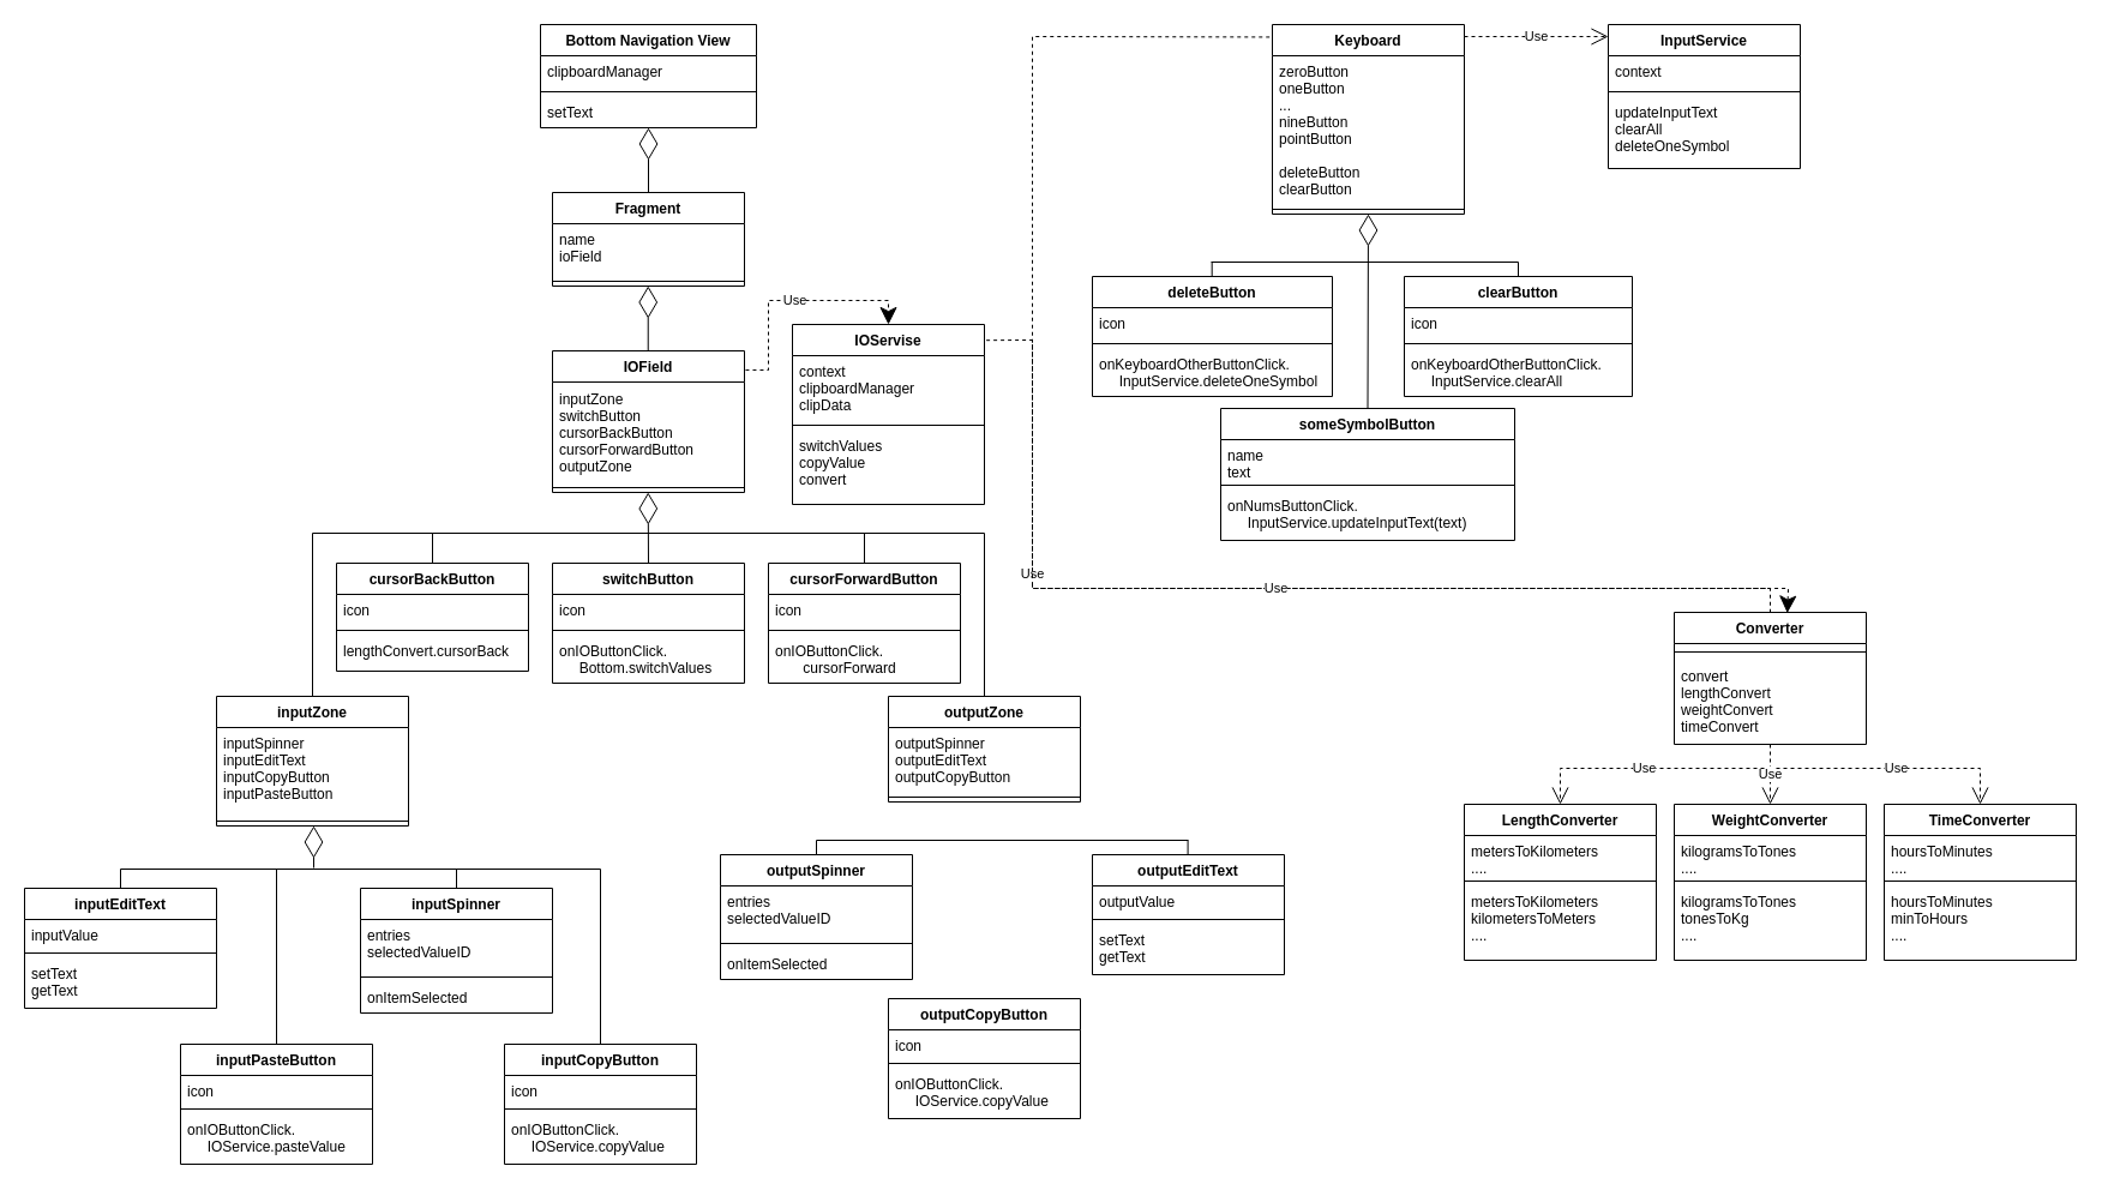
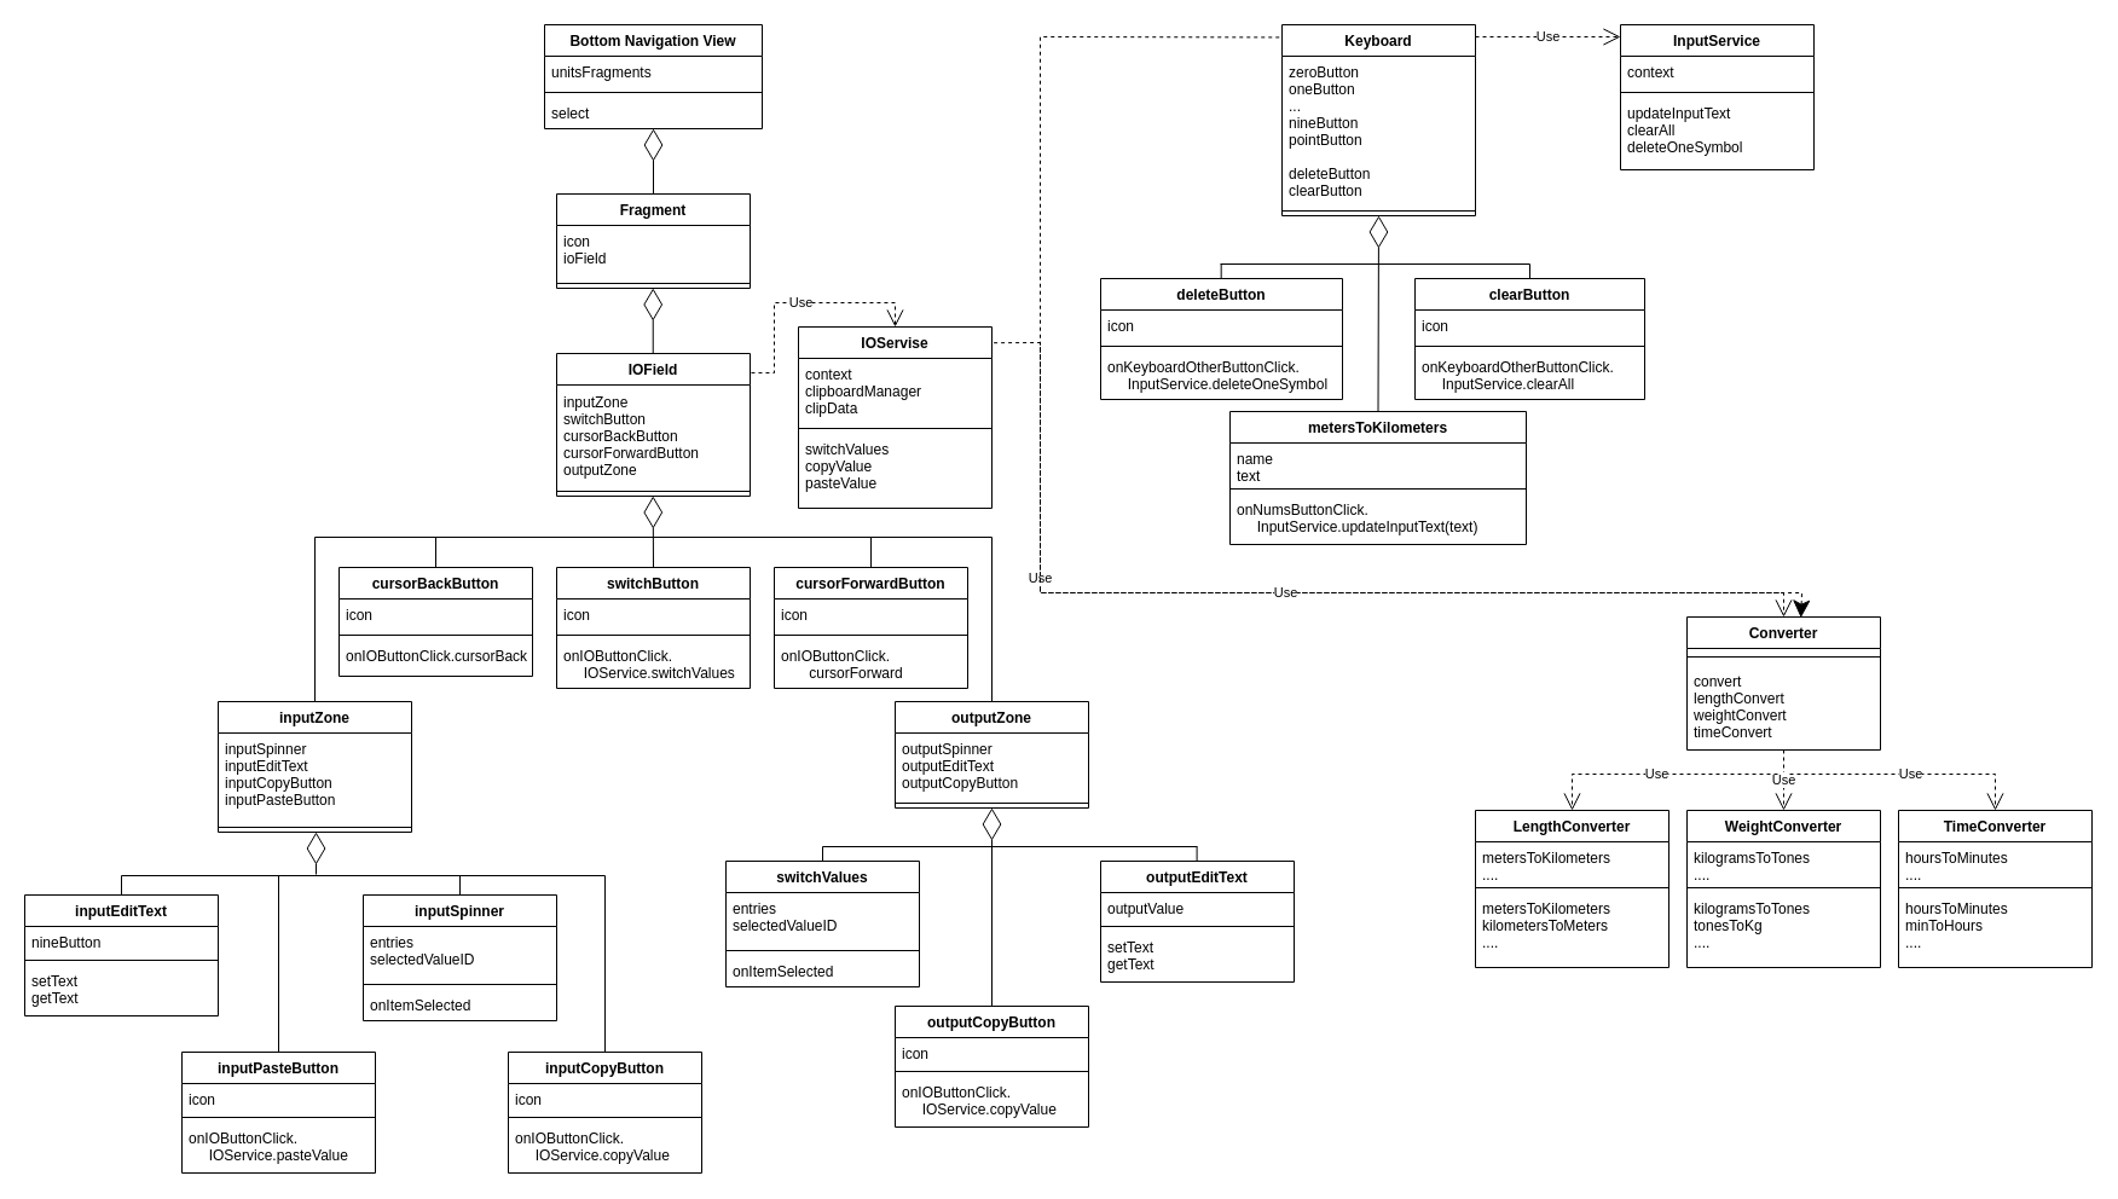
- <mxCell id="3" value="clipboardManager" style="text;strokeColor=none;fillColor=none;align=left;verticalAlign=top;spacingLeft=4;spacingRight=4;overflow=hidden;rotatable=0;points=[[0,0.5],[1,0.5]];portConstraint=eastwest;" vertex="1" parent="2"><mxGeometry y="26" width="180" height="26" as="geometry" /></mxCell>
+ <mxCell id="3" value="unitsFragments" style="text;strokeColor=none;fillColor=none;align=left;verticalAlign=top;spacingLeft=4;spacingRight=4;overflow=hidden;rotatable=0;points=[[0,0.5],[1,0.5]];portConstraint=eastwest;" vertex="1" parent="2"><mxGeometry y="26" width="180" height="26" as="geometry" /></mxCell>
- <mxCell id="5" value="setText" style="text;strokeColor=none;fillColor=none;align=left;verticalAlign=top;spacingLeft=4;spacingRight=4;overflow=hidden;rotatable=0;points=[[0,0.5],[1,0.5]];portConstraint=eastwest;" vertex="1" parent="2"><mxGeometry y="60" width="180" height="26" as="geometry" /></mxCell>
+ <mxCell id="5" value="select" style="text;strokeColor=none;fillColor=none;align=left;verticalAlign=top;spacingLeft=4;spacingRight=4;overflow=hidden;rotatable=0;points=[[0,0.5],[1,0.5]];portConstraint=eastwest;" vertex="1" parent="2"><mxGeometry y="60" width="180" height="26" as="geometry" /></mxCell>
- <mxCell id="63" value="name&#10;ioField" style="text;strokeColor=none;fillColor=none;align=left;verticalAlign=top;spacingLeft=4;spacingRight=4;overflow=hidden;rotatable=0;points=[[0,0.5],[1,0.5]];portConstraint=eastwest;" vertex="1" parent="62"><mxGeometry y="26" width="160" height="44" as="geometry" /></mxCell>
+ <mxCell id="63" value="icon&#10;ioField" style="text;strokeColor=none;fillColor=none;align=left;verticalAlign=top;spacingLeft=4;spacingRight=4;overflow=hidden;rotatable=0;points=[[0,0.5],[1,0.5]];portConstraint=eastwest;" vertex="1" parent="62"><mxGeometry y="26" width="160" height="44" as="geometry" /></mxCell>
- <mxCell id="118" value="Use" style="endArrow=classic;endSize=12;dashed=1;html=1;rounded=0;exitX=1.006;exitY=0.135;exitDx=0;exitDy=0;exitPerimeter=0;entryX=0.5;entryY=0;entryDx=0;entryDy=0;" edge="1" parent="1" source="6" target="70"><mxGeometry width="160" relative="1" as="geometry"><mxPoint x="250" y="310" as="sourcePoint" /><mxPoint x="410" y="310" as="targetPoint" /><Array as="points"><mxPoint x="640" y="308" /><mxPoint x="640" y="250" /><mxPoint x="740" y="250" /></Array></mxGeometry></mxCell>
+ <mxCell id="118" value="Use" style="endArrow=open;endSize=12;dashed=1;html=1;rounded=0;exitX=1.006;exitY=0.135;exitDx=0;exitDy=0;exitPerimeter=0;entryX=0.5;entryY=0;entryDx=0;entryDy=0;" edge="1" parent="1" source="6" target="70"><mxGeometry width="160" relative="1" as="geometry"><mxPoint x="250" y="310" as="sourcePoint" /><mxPoint x="410" y="310" as="targetPoint" /><Array as="points"><mxPoint x="640" y="308" /><mxPoint x="640" y="250" /><mxPoint x="740" y="250" /></Array></mxGeometry></mxCell>
- <mxCell id="54" value="someSymbolButton" style="swimlane;fontStyle=1;align=center;verticalAlign=top;childLayout=stackLayout;horizontal=1;startSize=26;horizontalStack=0;resizeParent=1;resizeParentMax=0;resizeLast=0;collapsible=1;marginBottom=0;" vertex="1" parent="1"><mxGeometry x="1017" y="340" width="245" height="110" as="geometry" /></mxCell>
+ <mxCell id="54" value="metersToKilometers" style="swimlane;fontStyle=1;align=center;verticalAlign=top;childLayout=stackLayout;horizontal=1;startSize=26;horizontalStack=0;resizeParent=1;resizeParentMax=0;resizeLast=0;collapsible=1;marginBottom=0;" vertex="1" parent="1"><mxGeometry x="1017" y="340" width="245" height="110" as="geometry" /></mxCell>
- <mxCell id="73" value="switchValues&#10;copyValue&#10;convert" style="text;strokeColor=none;fillColor=none;align=left;verticalAlign=top;spacingLeft=4;spacingRight=4;overflow=hidden;rotatable=0;points=[[0,0.5],[1,0.5]];portConstraint=eastwest;" vertex="1" parent="70"><mxGeometry y="88" width="160" height="62" as="geometry" /></mxCell>
+ <mxCell id="73" value="switchValues&#10;copyValue&#10;pasteValue" style="text;strokeColor=none;fillColor=none;align=left;verticalAlign=top;spacingLeft=4;spacingRight=4;overflow=hidden;rotatable=0;points=[[0,0.5],[1,0.5]];portConstraint=eastwest;" vertex="1" parent="70"><mxGeometry y="88" width="160" height="62" as="geometry" /></mxCell>
- <mxCell id="124" value="Use" style="endArrow=none;endSize=12;dashed=1;html=1;rounded=0;exitX=-0.014;exitY=0.066;exitDx=0;exitDy=0;exitPerimeter=0;entryX=0.5;entryY=0;entryDx=0;entryDy=0;" edge="1" parent="1" source="9" target="74"><mxGeometry width="160" relative="1" as="geometry"><mxPoint x="1040" y="30" as="sourcePoint" /><mxPoint x="1370" y="510" as="targetPoint" /><Array as="points"><mxPoint x="860" y="30" /><mxPoint x="860" y="490" /><mxPoint x="1475" y="490" /></Array></mxGeometry></mxCell>
+ <mxCell id="124" value="Use" style="endArrow=open;endSize=12;dashed=1;html=1;rounded=0;exitX=-0.014;exitY=0.066;exitDx=0;exitDy=0;exitPerimeter=0;entryX=0.5;entryY=0;entryDx=0;entryDy=0;" edge="1" parent="1" source="9" target="74"><mxGeometry width="160" relative="1" as="geometry"><mxPoint x="1040" y="30" as="sourcePoint" /><mxPoint x="1370" y="510" as="targetPoint" /><Array as="points"><mxPoint x="860" y="30" /><mxPoint x="860" y="490" /><mxPoint x="1475" y="490" /></Array></mxGeometry></mxCell>
- <mxCell id="25" value="lengthConvert.cursorBack" style="text;strokeColor=none;fillColor=none;align=left;verticalAlign=top;spacingLeft=4;spacingRight=4;overflow=hidden;rotatable=0;points=[[0,0.5],[1,0.5]];portConstraint=eastwest;" vertex="1" parent="22"><mxGeometry y="60" width="160" height="30" as="geometry" /></mxCell>
+ <mxCell id="25" value="onIOButtonClick.cursorBack" style="text;strokeColor=none;fillColor=none;align=left;verticalAlign=top;spacingLeft=4;spacingRight=4;overflow=hidden;rotatable=0;points=[[0,0.5],[1,0.5]];portConstraint=eastwest;" vertex="1" parent="22"><mxGeometry y="60" width="160" height="30" as="geometry" /></mxCell>
- <mxCell id="21" value="onIOButtonClick.&#10;     Bottom.switchValues" style="text;strokeColor=none;fillColor=none;align=left;verticalAlign=top;spacingLeft=4;spacingRight=4;overflow=hidden;rotatable=0;points=[[0,0.5],[1,0.5]];portConstraint=eastwest;" vertex="1" parent="18"><mxGeometry y="60" width="160" height="40" as="geometry" /></mxCell>
+ <mxCell id="21" value="onIOButtonClick.&#10;     IOService.switchValues" style="text;strokeColor=none;fillColor=none;align=left;verticalAlign=top;spacingLeft=4;spacingRight=4;overflow=hidden;rotatable=0;points=[[0,0.5],[1,0.5]];portConstraint=eastwest;" vertex="1" parent="18"><mxGeometry y="60" width="160" height="40" as="geometry" /></mxCell>
- <mxCell id="30" value="outputSpinner" style="swimlane;fontStyle=1;align=center;verticalAlign=top;childLayout=stackLayout;horizontal=1;startSize=26;horizontalStack=0;resizeParent=1;resizeParentMax=0;resizeLast=0;collapsible=1;marginBottom=0;" vertex="1" parent="1"><mxGeometry x="600" y="712" width="160" height="104" as="geometry" /></mxCell>
+ <mxCell id="30" value="switchValues" style="swimlane;fontStyle=1;align=center;verticalAlign=top;childLayout=stackLayout;horizontal=1;startSize=26;horizontalStack=0;resizeParent=1;resizeParentMax=0;resizeLast=0;collapsible=1;marginBottom=0;" vertex="1" parent="1"><mxGeometry x="600" y="712" width="160" height="104" as="geometry" /></mxCell>
+ <mxCell id="110" value="" style="endArrow=diamondThin;endFill=0;endSize=24;html=1;rounded=0;entryX=0.5;entryY=1;entryDx=0;entryDy=0;exitX=0.5;exitY=0;exitDx=0;exitDy=0;" edge="1" parent="1" source="46" target="15"><mxGeometry width="160" relative="1" as="geometry"><mxPoint x="820" y="830" as="sourcePoint" /><mxPoint x="820" y="680" as="targetPoint" /></mxGeometry></mxCell>
- <mxCell id="35" value="inputValue" style="text;strokeColor=none;fillColor=none;align=left;verticalAlign=top;spacingLeft=4;spacingRight=4;overflow=hidden;rotatable=0;points=[[0,0.5],[1,0.5]];portConstraint=eastwest;" vertex="1" parent="34"><mxGeometry y="26" width="160" height="24" as="geometry" /></mxCell>
+ <mxCell id="35" value="nineButton" style="text;strokeColor=none;fillColor=none;align=left;verticalAlign=top;spacingLeft=4;spacingRight=4;overflow=hidden;rotatable=0;points=[[0,0.5],[1,0.5]];portConstraint=eastwest;" vertex="1" parent="34"><mxGeometry y="26" width="160" height="24" as="geometry" /></mxCell>
